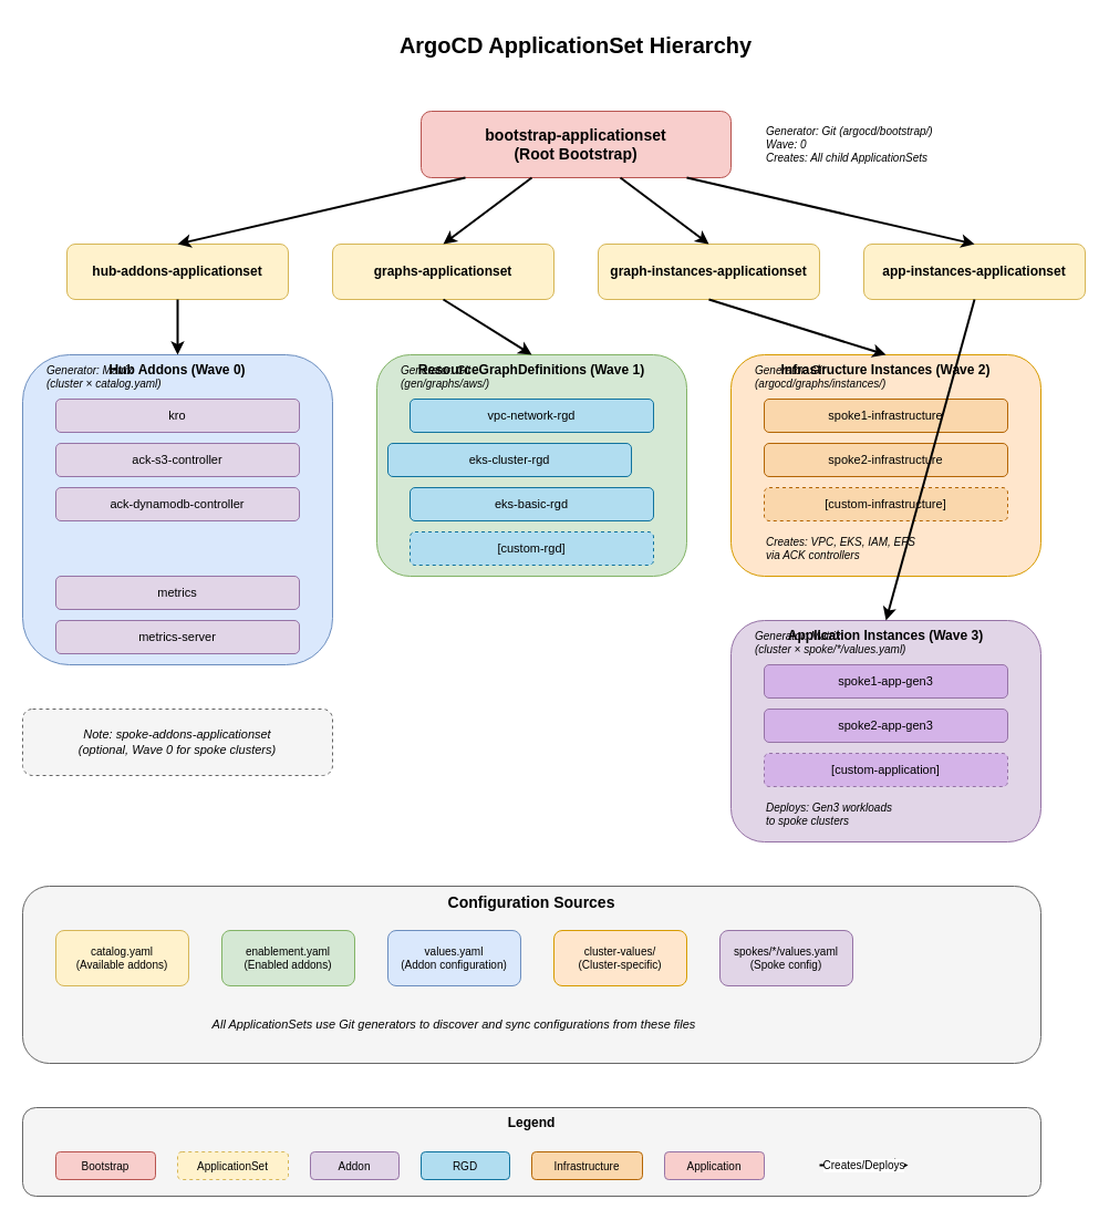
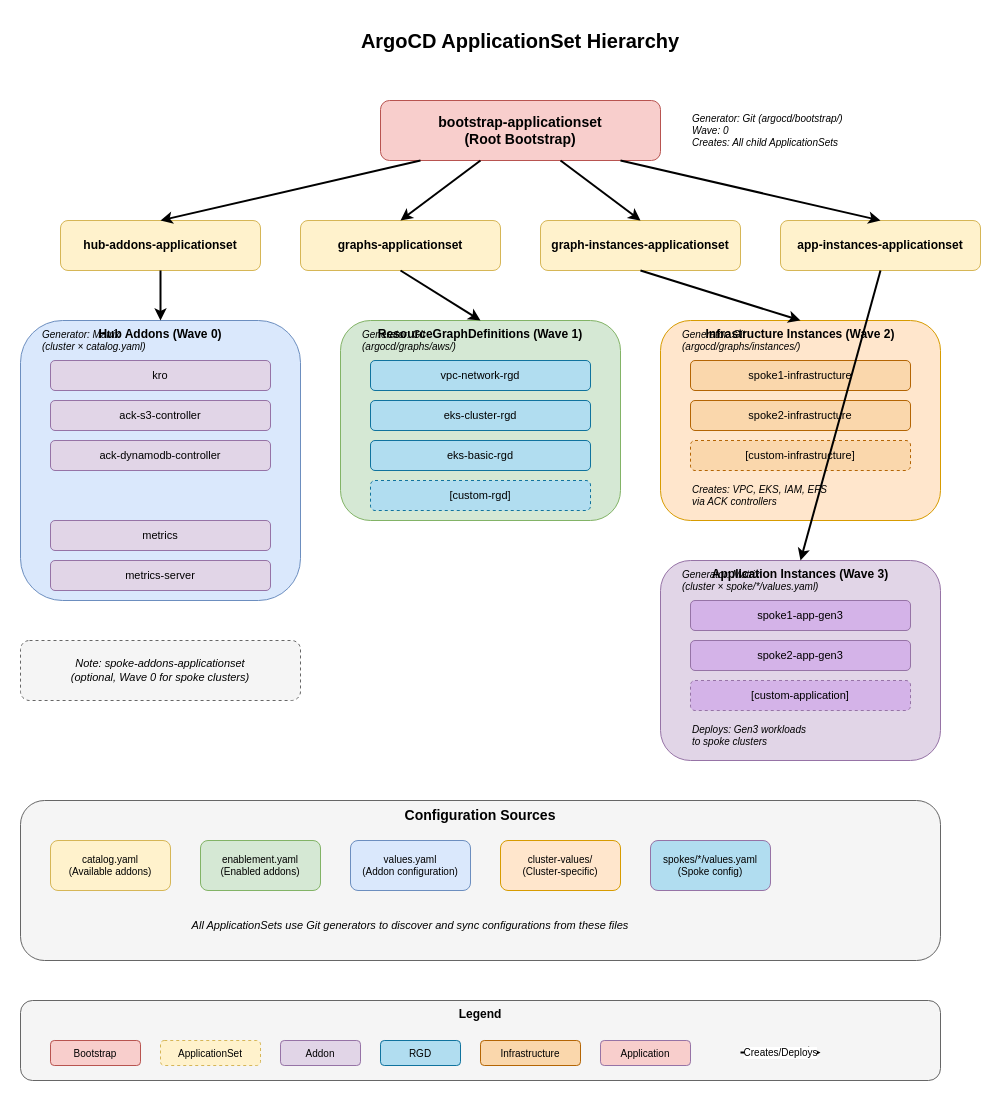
- <mxCell id="26" value="Generator: Git&#10;(gen/graphs/aws/)" style="text;html=1;strokeColor=none;fillColor=none;align=left;verticalAlign=middle;whiteSpace=wrap;rounded=0;fontSize=10;fontStyle=2" vertex="1" parent="1"><mxGeometry x="360" y="330" width="240" height="20" as="geometry" /></mxCell>
+ <mxCell id="26" value="Generator: Git&#10;(argocd/graphs/aws/)" style="text;html=1;strokeColor=none;fillColor=none;align=left;verticalAlign=middle;whiteSpace=wrap;rounded=0;fontSize=10;fontStyle=2" vertex="1" parent="1"><mxGeometry x="360" y="330" width="240" height="20" as="geometry" /></mxCell>
- <mxCell id="23" value="eks-cluster-rgd" style="rounded=1;whiteSpace=wrap;html=1;fillColor=#b1ddf0;strokeColor=#10739e;fontSize=11" vertex="1" parent="1"><mxGeometry x="350" y="400" width="220" height="30" as="geometry" /></mxCell>
+ <mxCell id="23" value="eks-cluster-rgd" style="rounded=1;whiteSpace=wrap;html=1;fillColor=#b1ddf0;strokeColor=#10739e;fontSize=11" vertex="1" parent="1"><mxGeometry x="370" y="400" width="220" height="30" as="geometry" /></mxCell>
- <mxCell id="48" value="spokes/*/values.yaml&#10;(Spoke config)" style="rounded=1;whiteSpace=wrap;html=1;fillColor=#e1d5e7;strokeColor=#9673a6;fontSize=10" vertex="1" parent="1"><mxGeometry x="650" y="840" width="120" height="50" as="geometry" /></mxCell>
+ <mxCell id="48" value="spokes/*/values.yaml&#10;(Spoke config)" style="rounded=1;whiteSpace=wrap;html=1;fillColor=#b1ddf0;strokeColor=#9673a6;fontSize=10;" vertex="1" parent="1"><mxGeometry x="650" y="840" width="120" height="50" as="geometry" /></mxCell>
